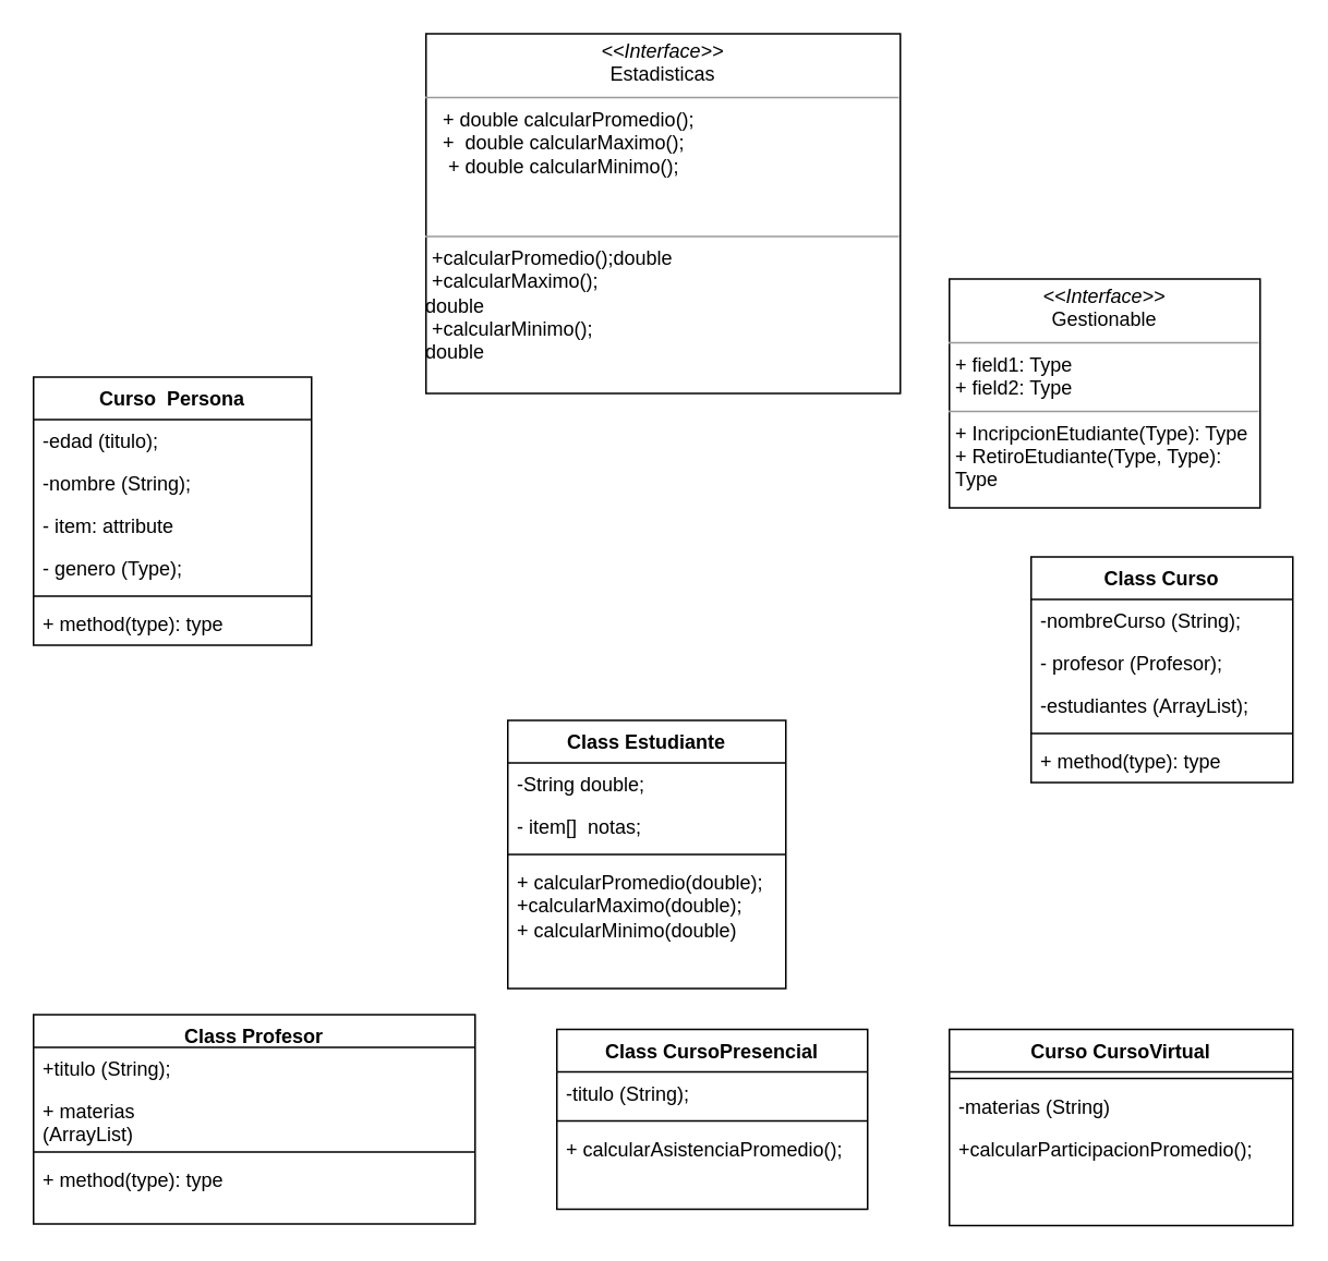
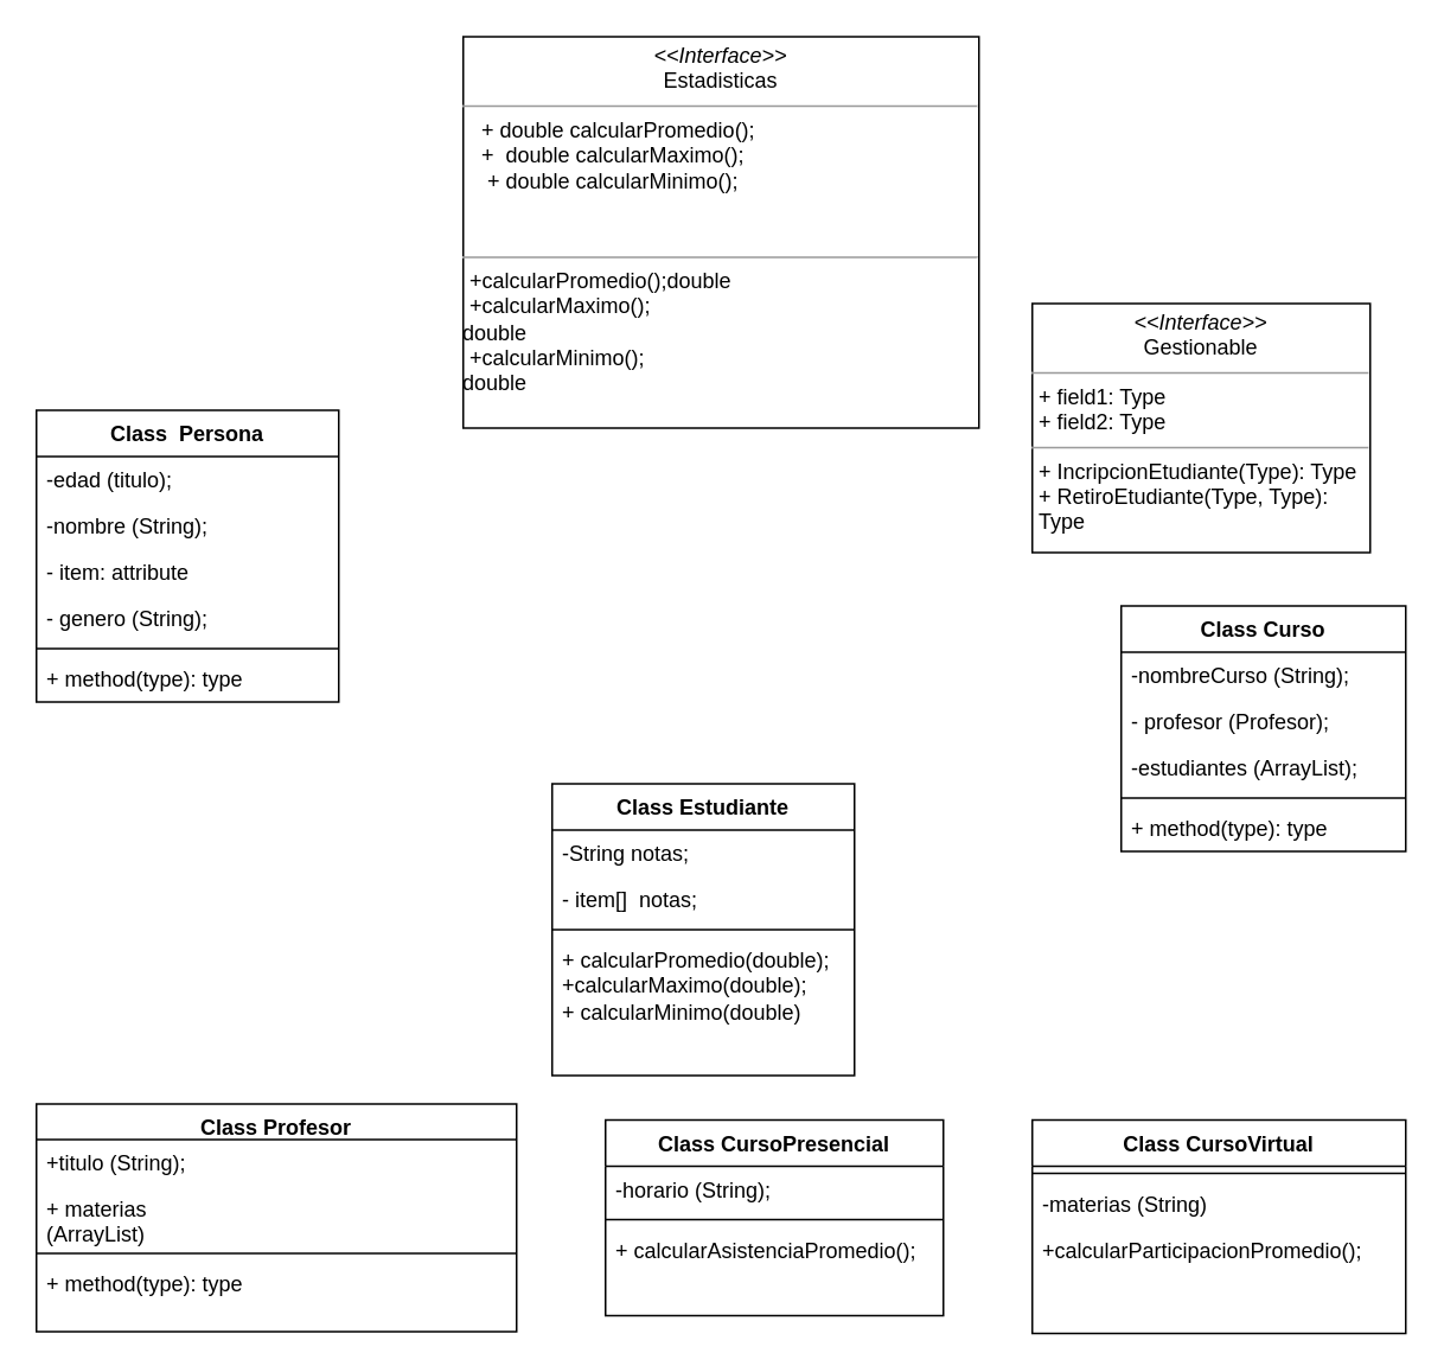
- <mxCell id="3" value="Curso&amp;nbsp; Persona" style="swimlane;fontStyle=1;align=center;verticalAlign=top;childLayout=stackLayout;horizontal=1;startSize=26;horizontalStack=0;resizeParent=1;resizeParentMax=0;resizeLast=0;collapsible=1;marginBottom=0;whiteSpace=wrap;html=1;" vertex="1" parent="1"><mxGeometry x="20" y="230" width="170" height="164" as="geometry" /></mxCell>
+ <mxCell id="3" value="Class&amp;nbsp; Persona" style="swimlane;fontStyle=1;align=center;verticalAlign=top;childLayout=stackLayout;horizontal=1;startSize=26;horizontalStack=0;resizeParent=1;resizeParentMax=0;resizeLast=0;collapsible=1;marginBottom=0;whiteSpace=wrap;html=1;" vertex="1" parent="1"><mxGeometry x="20" y="230" width="170" height="164" as="geometry" /></mxCell>
- <mxCell id="7" value="- genero (Type);" style="text;strokeColor=none;fillColor=none;align=left;verticalAlign=top;spacingLeft=4;spacingRight=4;overflow=hidden;rotatable=0;points=[[0,0.5],[1,0.5]];portConstraint=eastwest;whiteSpace=wrap;html=1;" vertex="1" parent="3"><mxGeometry y="104" width="170" height="26" as="geometry" /></mxCell>
+ <mxCell id="7" value="- genero (String);" style="text;strokeColor=none;fillColor=none;align=left;verticalAlign=top;spacingLeft=4;spacingRight=4;overflow=hidden;rotatable=0;points=[[0,0.5],[1,0.5]];portConstraint=eastwest;whiteSpace=wrap;html=1;" vertex="1" parent="3"><mxGeometry y="104" width="170" height="26" as="geometry" /></mxCell>
- <mxCell id="11" value="-String double;&lt;br&gt;&amp;nbsp;" style="text;strokeColor=none;fillColor=none;align=left;verticalAlign=top;spacingLeft=4;spacingRight=4;overflow=hidden;rotatable=0;points=[[0,0.5],[1,0.5]];portConstraint=eastwest;whiteSpace=wrap;html=1;" vertex="1" parent="10"><mxGeometry y="26" width="170" height="26" as="geometry" /></mxCell>
+ <mxCell id="11" value="-String notas;&lt;br&gt;&amp;nbsp;" style="text;strokeColor=none;fillColor=none;align=left;verticalAlign=top;spacingLeft=4;spacingRight=4;overflow=hidden;rotatable=0;points=[[0,0.5],[1,0.5]];portConstraint=eastwest;whiteSpace=wrap;html=1;" vertex="1" parent="10"><mxGeometry y="26" width="170" height="26" as="geometry" /></mxCell>
- <mxCell id="30" value="Curso CursoVirtual" style="swimlane;fontStyle=1;align=center;verticalAlign=top;childLayout=stackLayout;horizontal=1;startSize=26;horizontalStack=0;resizeParent=1;resizeParentMax=0;resizeLast=0;collapsible=1;marginBottom=0;whiteSpace=wrap;html=1;" vertex="1" parent="1"><mxGeometry x="580" y="629" width="210" height="120" as="geometry" /></mxCell>
+ <mxCell id="30" value="Class CursoVirtual" style="swimlane;fontStyle=1;align=center;verticalAlign=top;childLayout=stackLayout;horizontal=1;startSize=26;horizontalStack=0;resizeParent=1;resizeParentMax=0;resizeLast=0;collapsible=1;marginBottom=0;whiteSpace=wrap;html=1;" vertex="1" parent="1"><mxGeometry x="580" y="629" width="210" height="120" as="geometry" /></mxCell>
- <mxCell id="27" value="-titulo (String);&lt;br&gt;" style="text;strokeColor=none;fillColor=none;align=left;verticalAlign=top;spacingLeft=4;spacingRight=4;overflow=hidden;rotatable=0;points=[[0,0.5],[1,0.5]];portConstraint=eastwest;whiteSpace=wrap;html=1;" vertex="1" parent="26"><mxGeometry y="26" width="190" height="26" as="geometry" /></mxCell>
+ <mxCell id="27" value="-horario (String);&lt;br&gt;" style="text;strokeColor=none;fillColor=none;align=left;verticalAlign=top;spacingLeft=4;spacingRight=4;overflow=hidden;rotatable=0;points=[[0,0.5],[1,0.5]];portConstraint=eastwest;whiteSpace=wrap;html=1;" vertex="1" parent="26"><mxGeometry y="26" width="190" height="26" as="geometry" /></mxCell>
